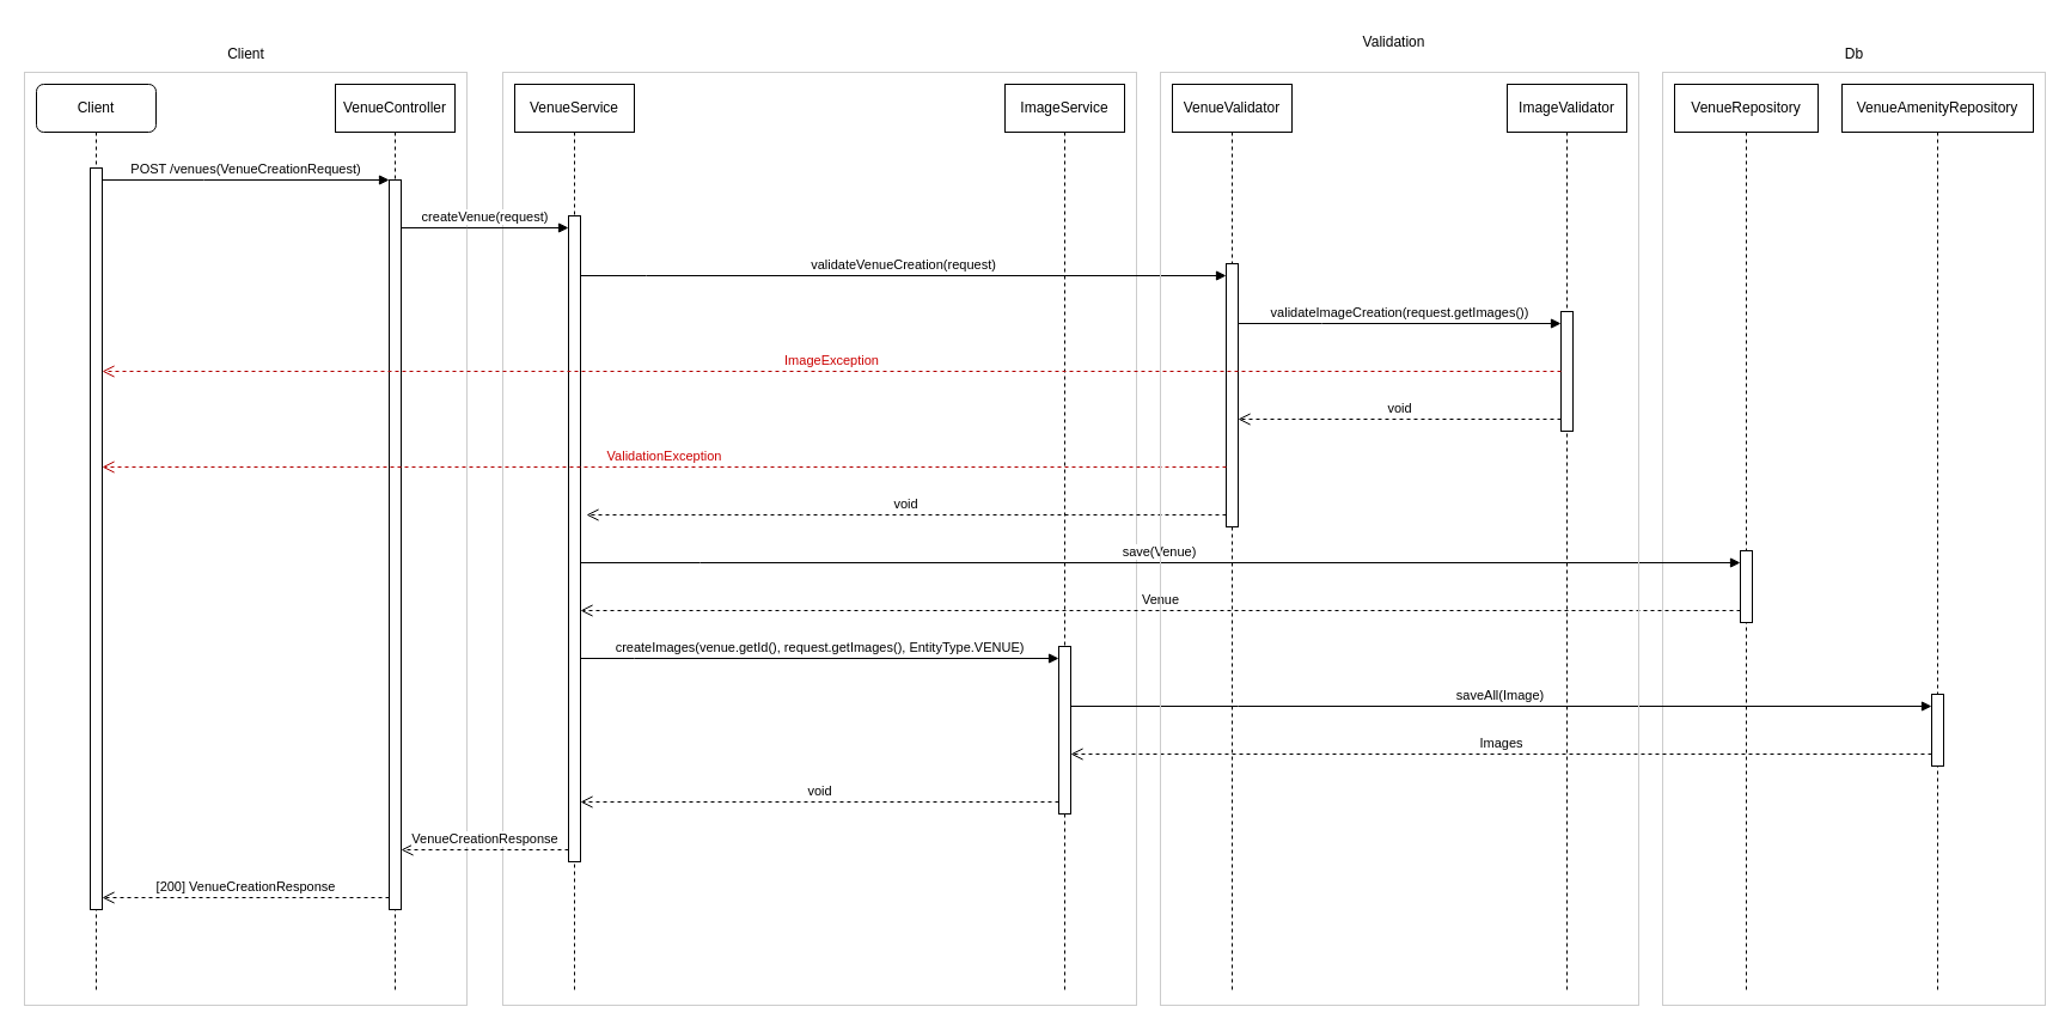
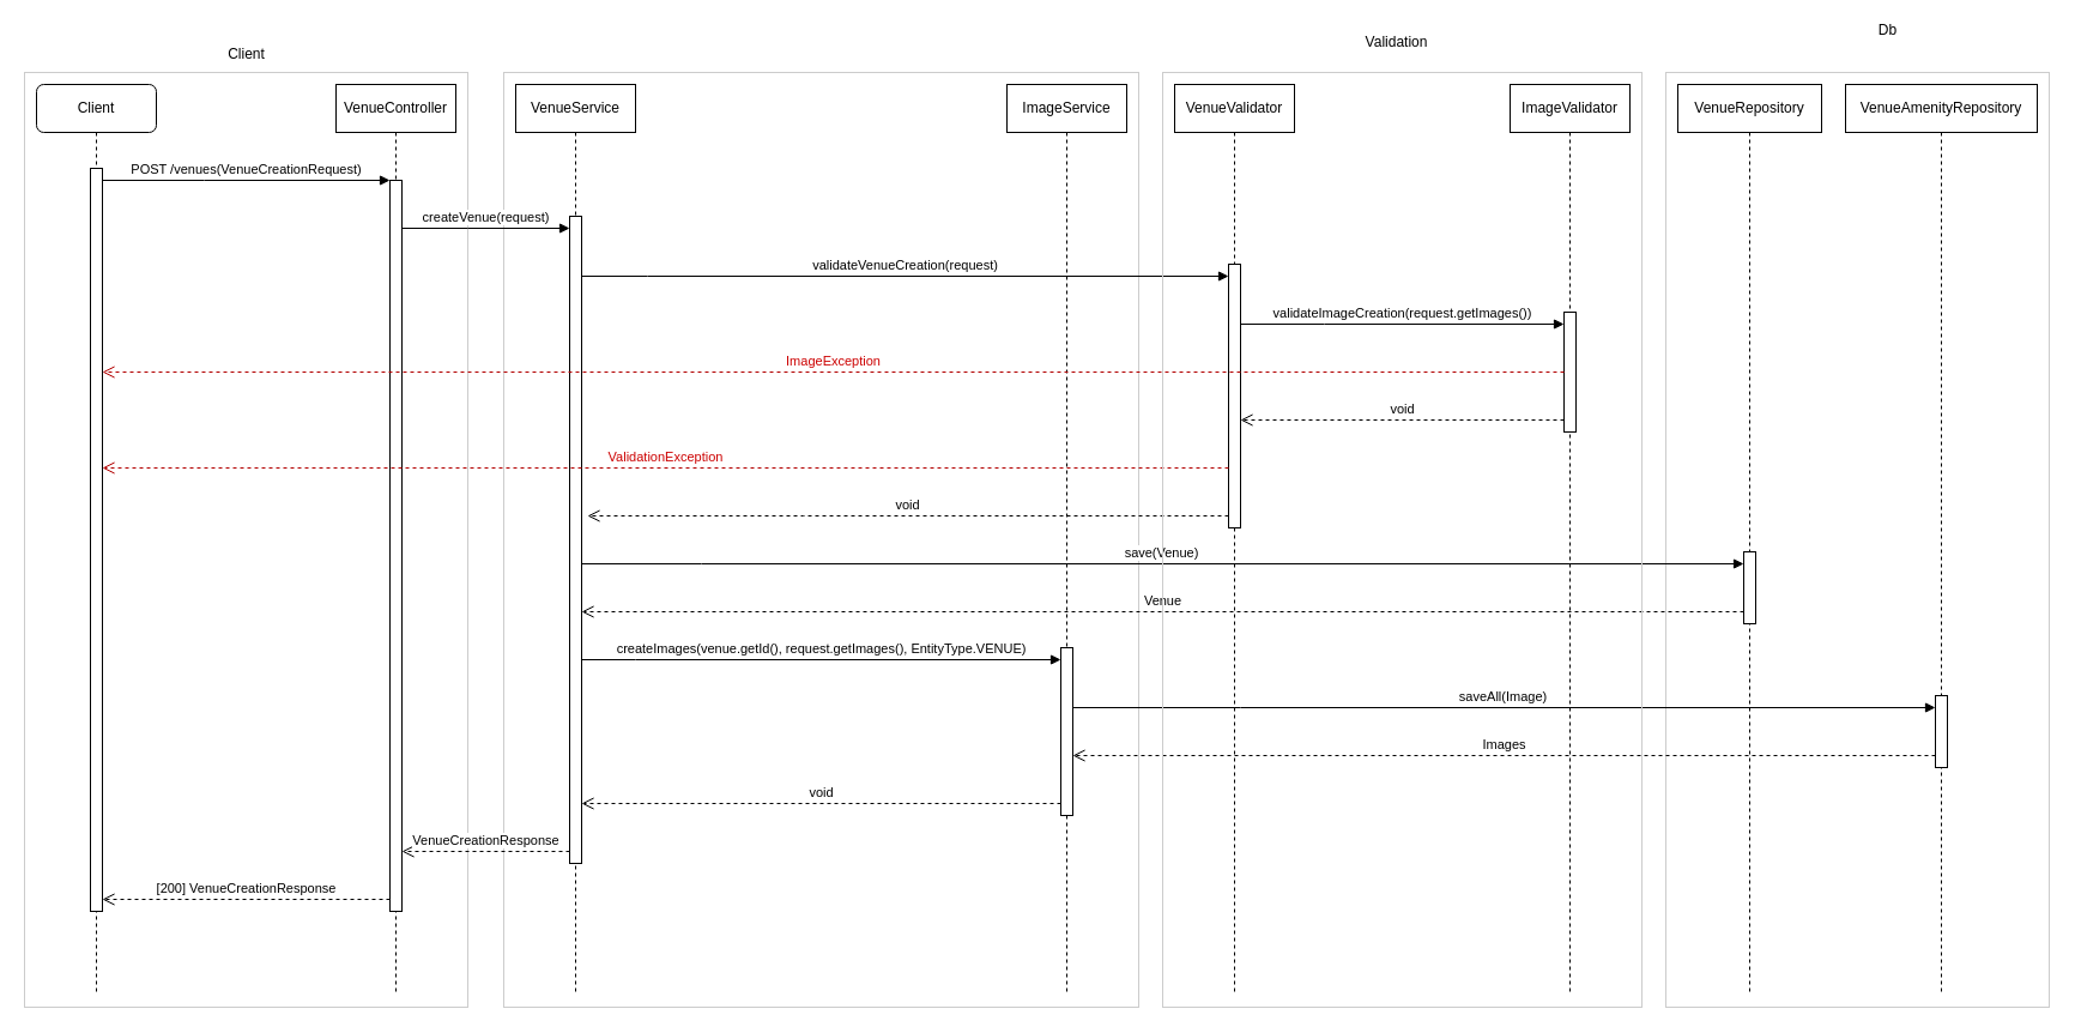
- <mxCell id="36" value="Db" style="text;html=1;align=center;verticalAlign=middle;resizable=0;points=[];autosize=1;strokeColor=none;fillColor=none;" vertex="1" parent="1"><mxGeometry x="1530" width="40" height="30" as="geometry" y="30" /></mxCell>
+ <mxCell id="36" value="Db" style="text;html=1;align=center;verticalAlign=middle;resizable=0;points=[];autosize=1;strokeColor=none;fillColor=none;" vertex="1" parent="1"><mxGeometry x="1555" y="10" width="40" height="30" as="geometry" /></mxCell>
